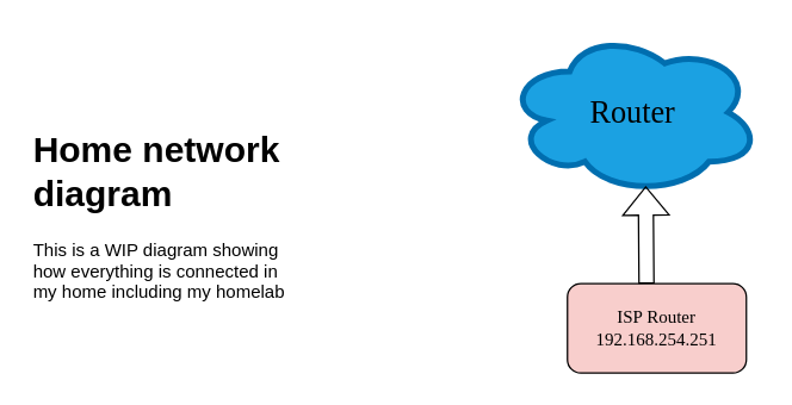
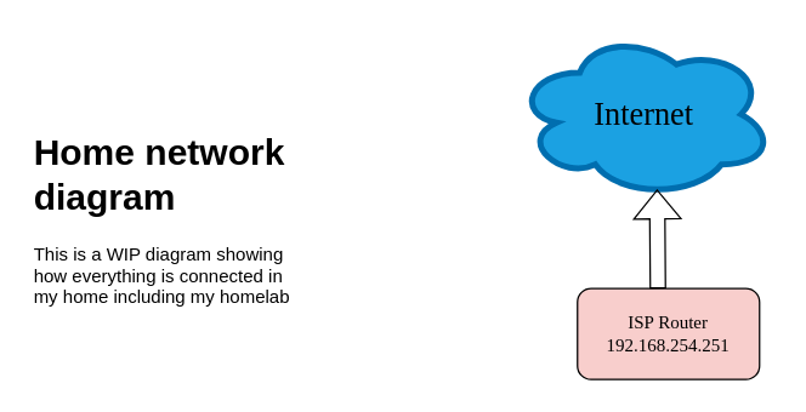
- <mxCell id="5" value="Router" style="text;html=1;align=center;verticalAlign=middle;whiteSpace=wrap;rounded=0;fontFamily=Lucida Console;fontSize=21;labelBackgroundColor=none;" vertex="1" parent="1"><mxGeometry x="394" y="60" width="60" height="30" as="geometry" /></mxCell>
+ <mxCell id="5" value="Internet" style="text;html=1;align=center;verticalAlign=middle;whiteSpace=wrap;rounded=0;fontFamily=Lucida Console;fontSize=21;labelBackgroundColor=none;" vertex="1" parent="1"><mxGeometry x="394" y="60" width="60" height="30" as="geometry" /></mxCell>
